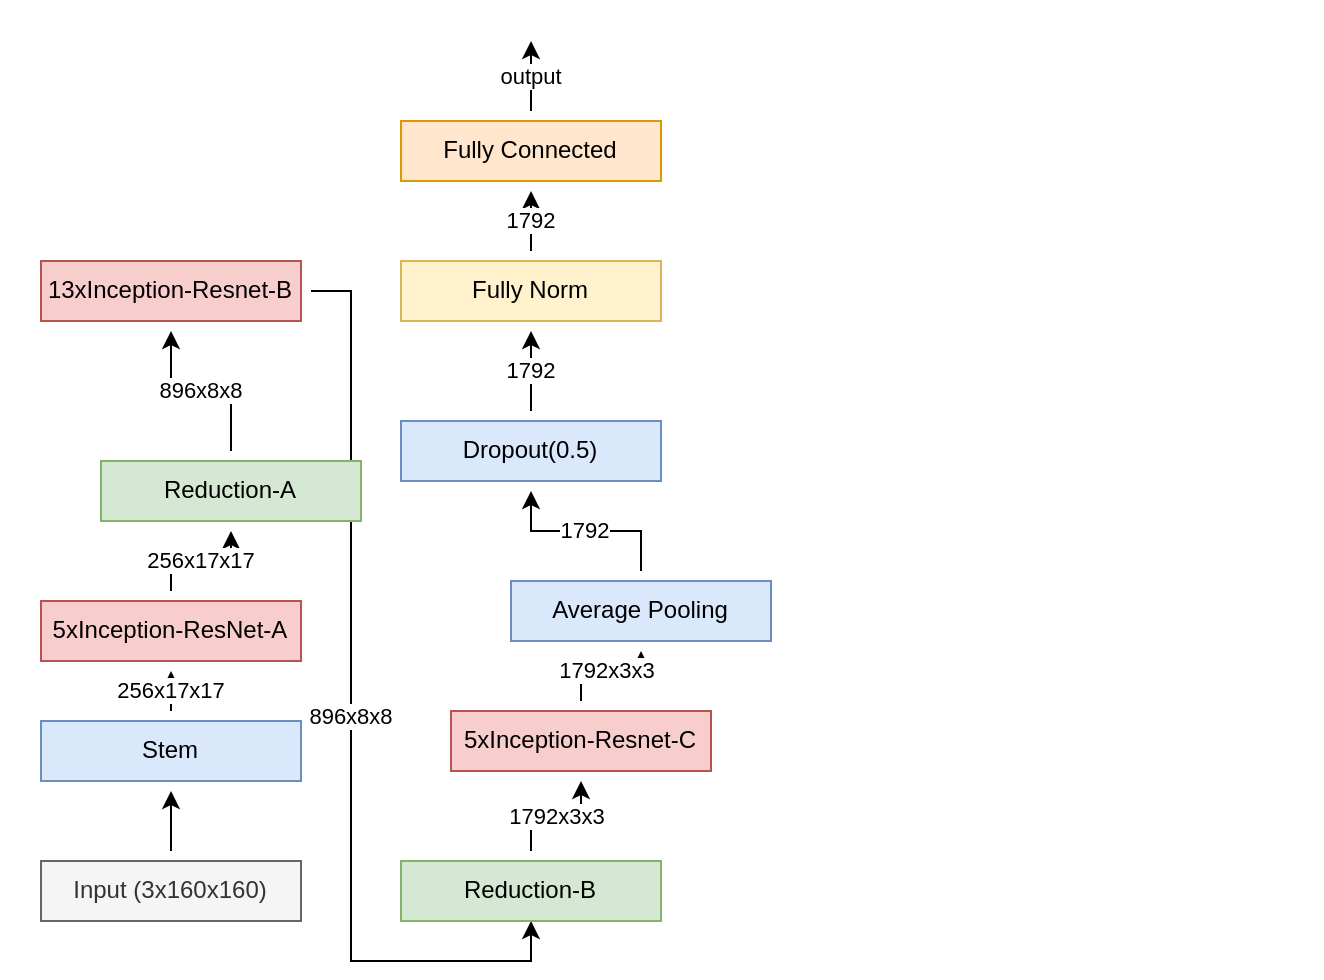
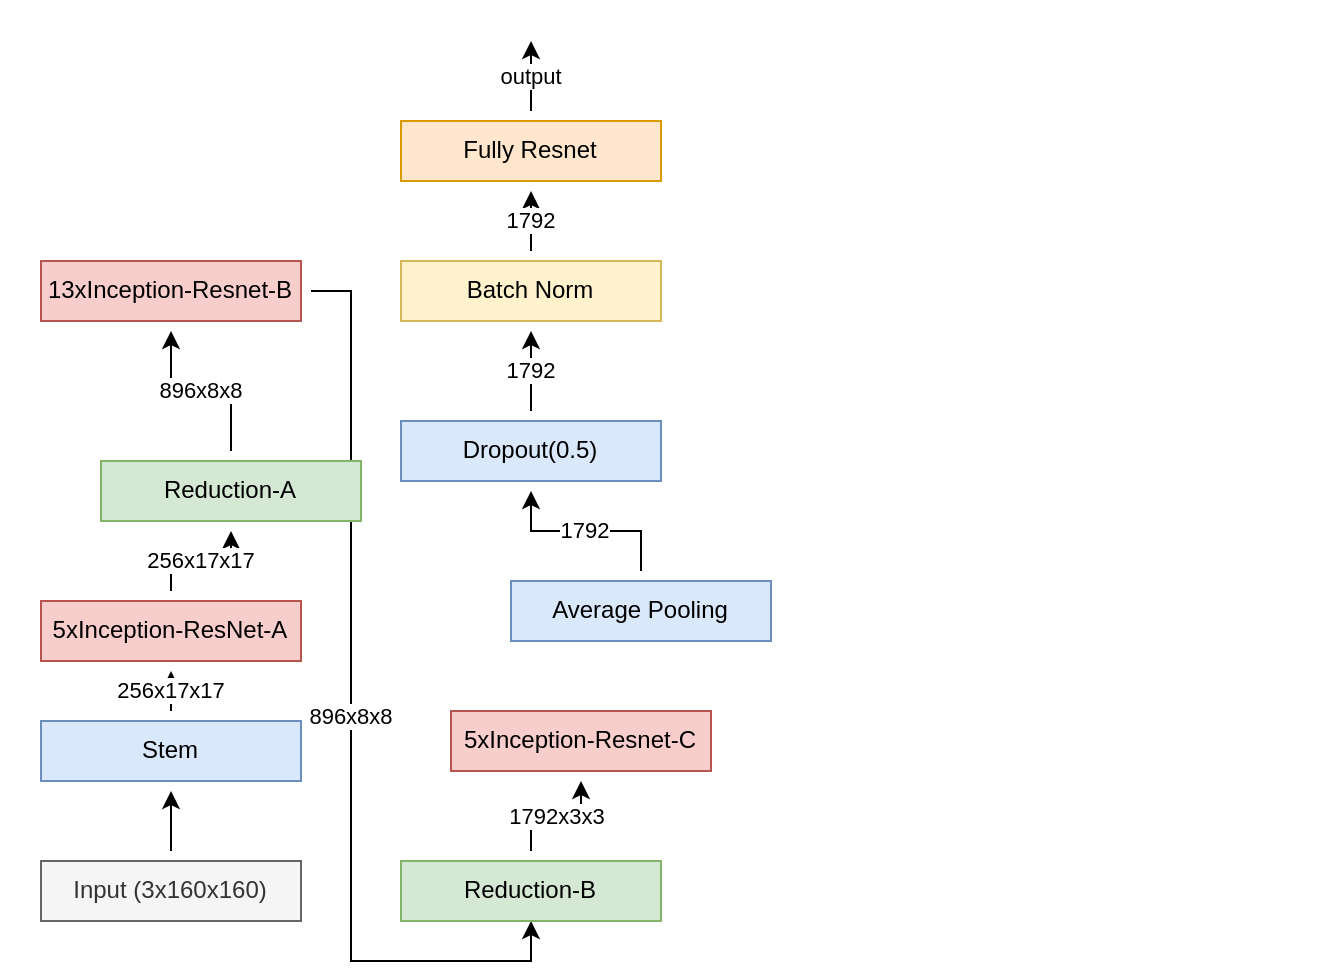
- <mxCell id="26" value="Fully Connected" style="rounded=0;whiteSpace=wrap;html=1;fillColor=#ffe6cc;strokeColor=#d79b00;" vertex="1" parent="1"><mxGeometry x="200" y="60" width="130" height="30" as="geometry" /></mxCell>
+ <mxCell id="26" value="Fully Resnet" style="rounded=0;whiteSpace=wrap;html=1;fillColor=#ffe6cc;strokeColor=#d79b00;" vertex="1" parent="1"><mxGeometry x="200" y="60" width="130" height="30" as="geometry" /></mxCell>
- <mxCell id="24" value="Fully Norm" style="rounded=0;whiteSpace=wrap;html=1;fillColor=#fff2cc;strokeColor=#d6b656;" vertex="1" parent="1"><mxGeometry x="200" y="130" width="130" height="30" as="geometry" /></mxCell>
+ <mxCell id="24" value="Batch Norm" style="rounded=0;whiteSpace=wrap;html=1;fillColor=#fff2cc;strokeColor=#d6b656;" vertex="1" parent="1"><mxGeometry x="200" y="130" width="130" height="30" as="geometry" /></mxCell>
- <mxCell id="17" value="1792x3x3" style="edgeStyle=orthogonalEdgeStyle;rounded=0;orthogonalLoop=1;jettySize=auto;html=1;sourcePerimeterSpacing=5;endSize=6;targetPerimeterSpacing=5;strokeWidth=1;" edge="1" parent="1" source="18" target="20"><mxGeometry relative="1" as="geometry" /></mxCell>
